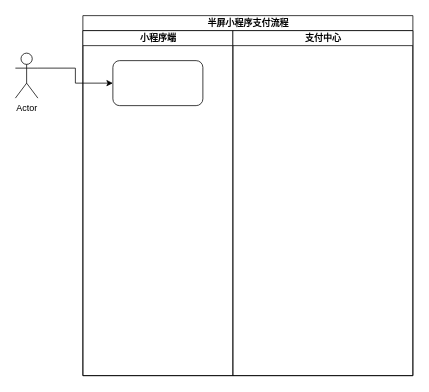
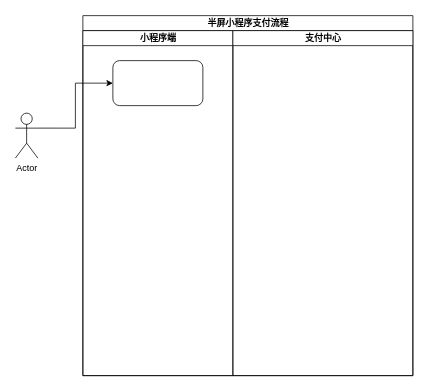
- <mxCell id="7" value="Actor" style="shape=umlActor;verticalLabelPosition=bottom;verticalAlign=top;html=1;outlineConnect=0;" vertex="1" parent="1"><mxGeometry x="20" y="70" width="30" height="60" as="geometry" /></mxCell>
+ <mxCell id="7" value="Actor" style="shape=umlActor;verticalLabelPosition=bottom;verticalAlign=top;html=1;outlineConnect=0;" vertex="1" parent="1"><mxGeometry x="20" y="150" width="30" height="60" as="geometry" /></mxCell>
